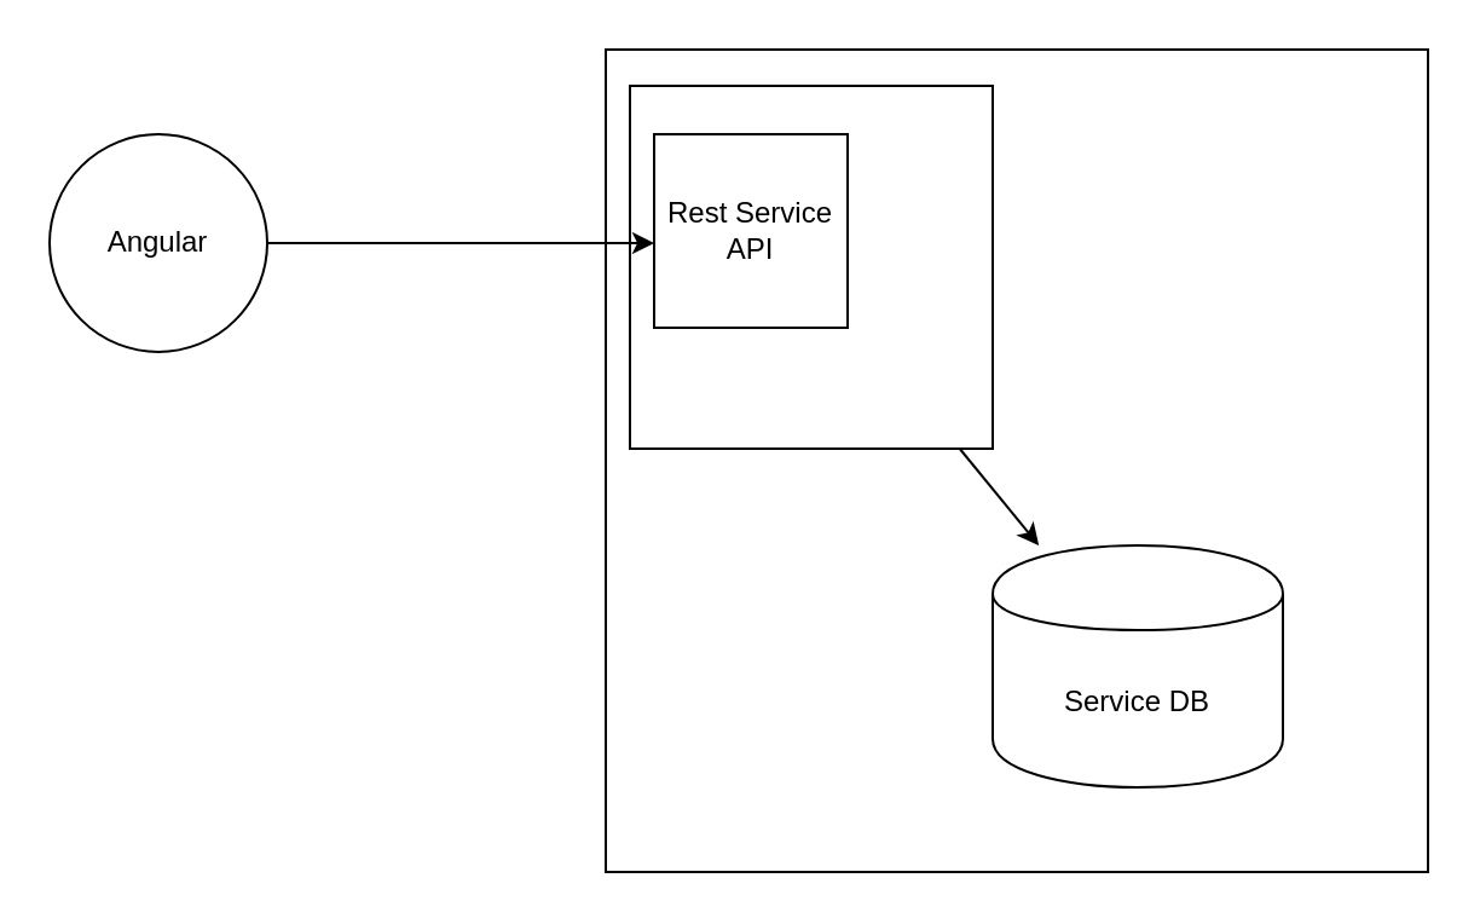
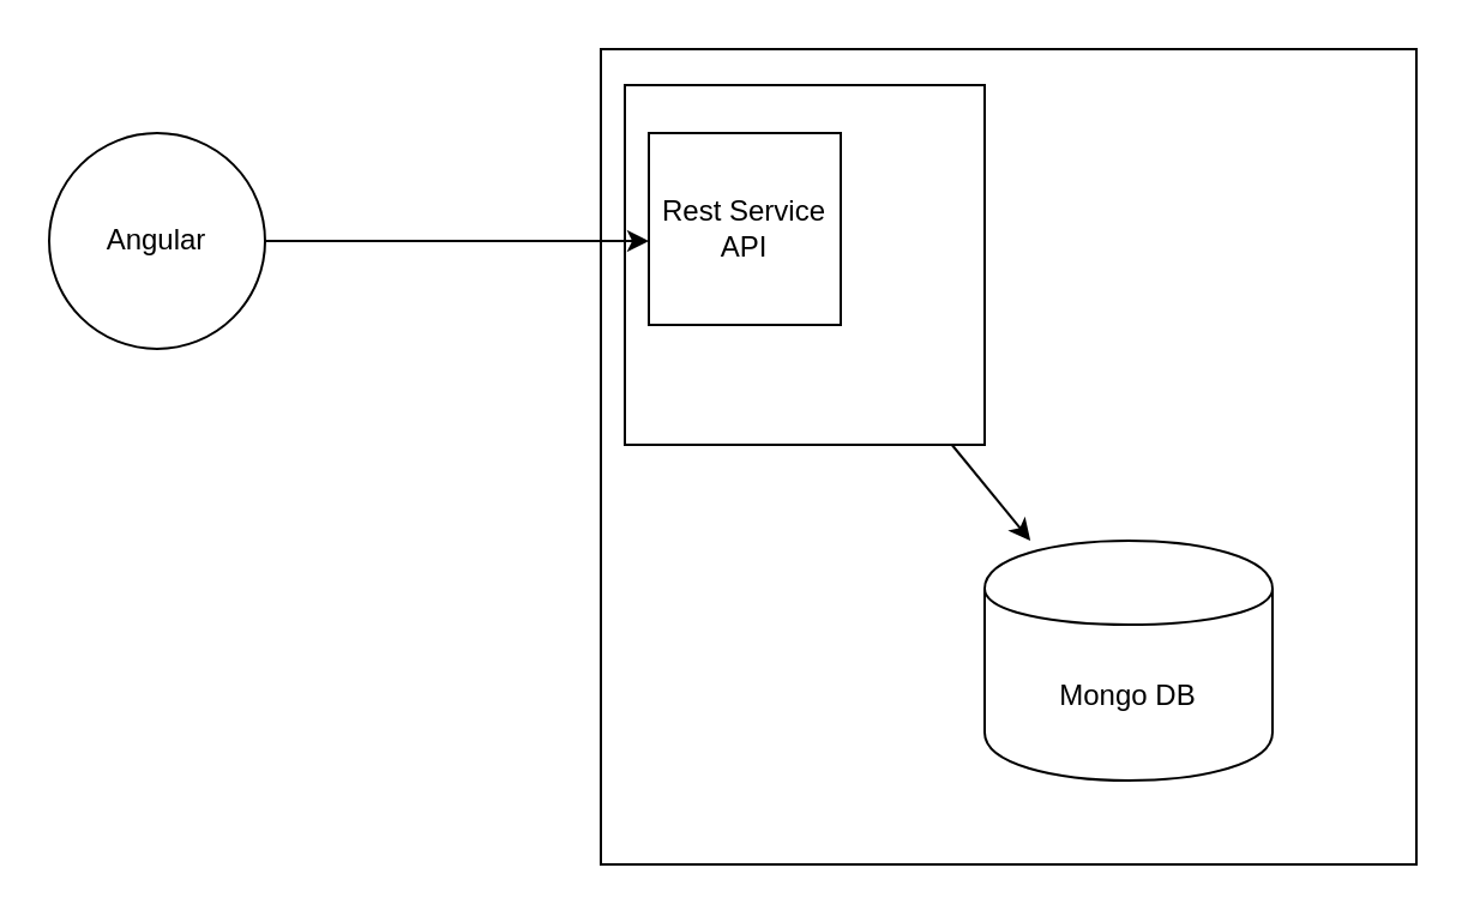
- <mxCell id="7" value="Service DB" style="shape=cylinder;whiteSpace=wrap;html=1;boundedLbl=1;backgroundOutline=1;" vertex="1" parent="1"><mxGeometry x="410" y="225" width="120" height="100" as="geometry" /></mxCell>
+ <mxCell id="7" value="Mongo DB" style="shape=cylinder;whiteSpace=wrap;html=1;boundedLbl=1;backgroundOutline=1;" vertex="1" parent="1"><mxGeometry x="410" y="225" width="120" height="100" as="geometry" /></mxCell>
